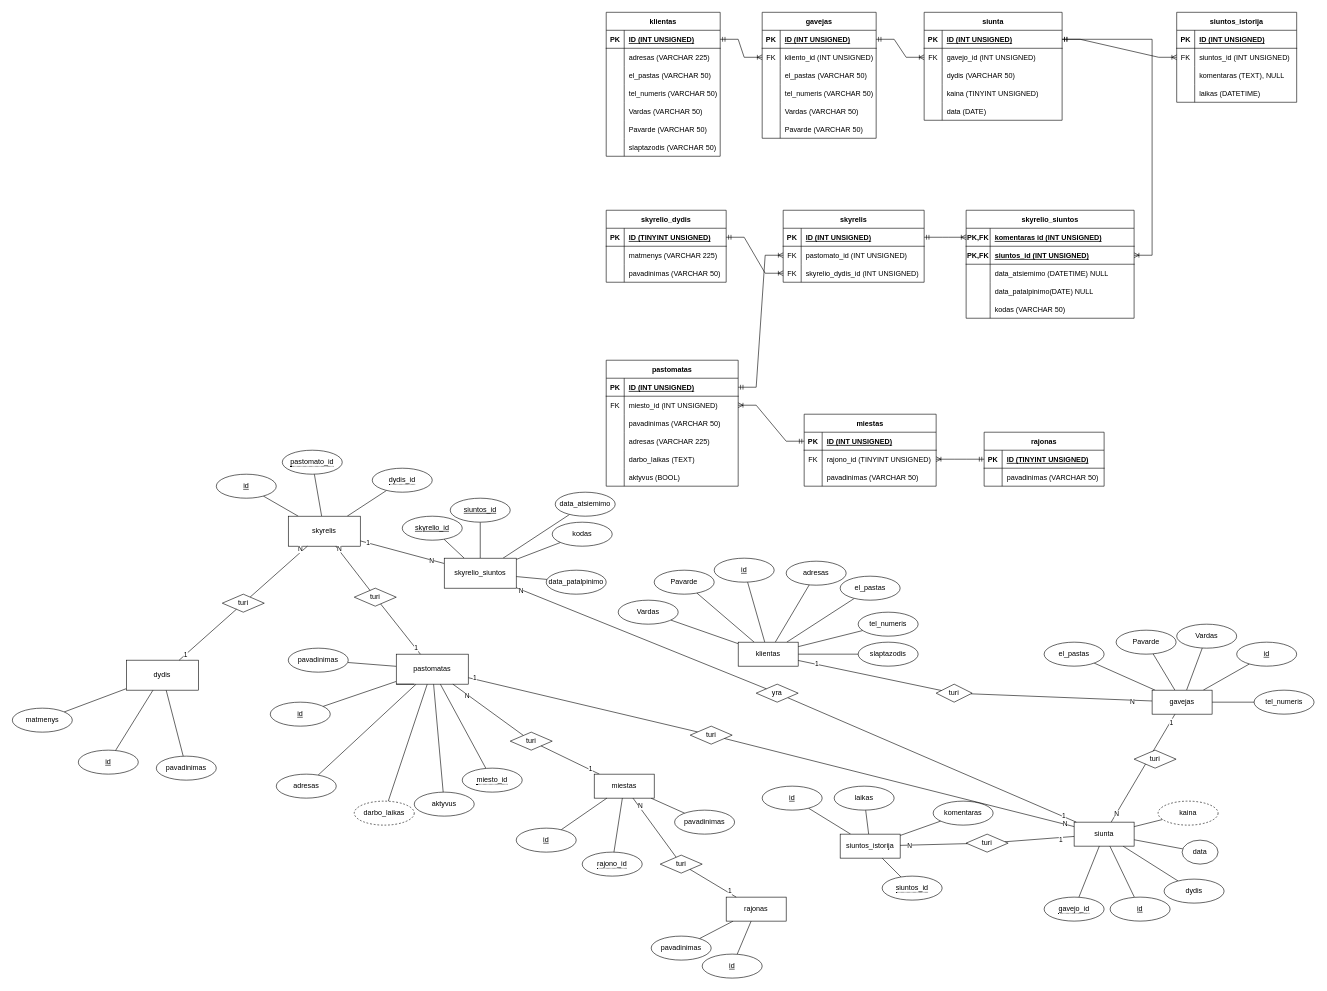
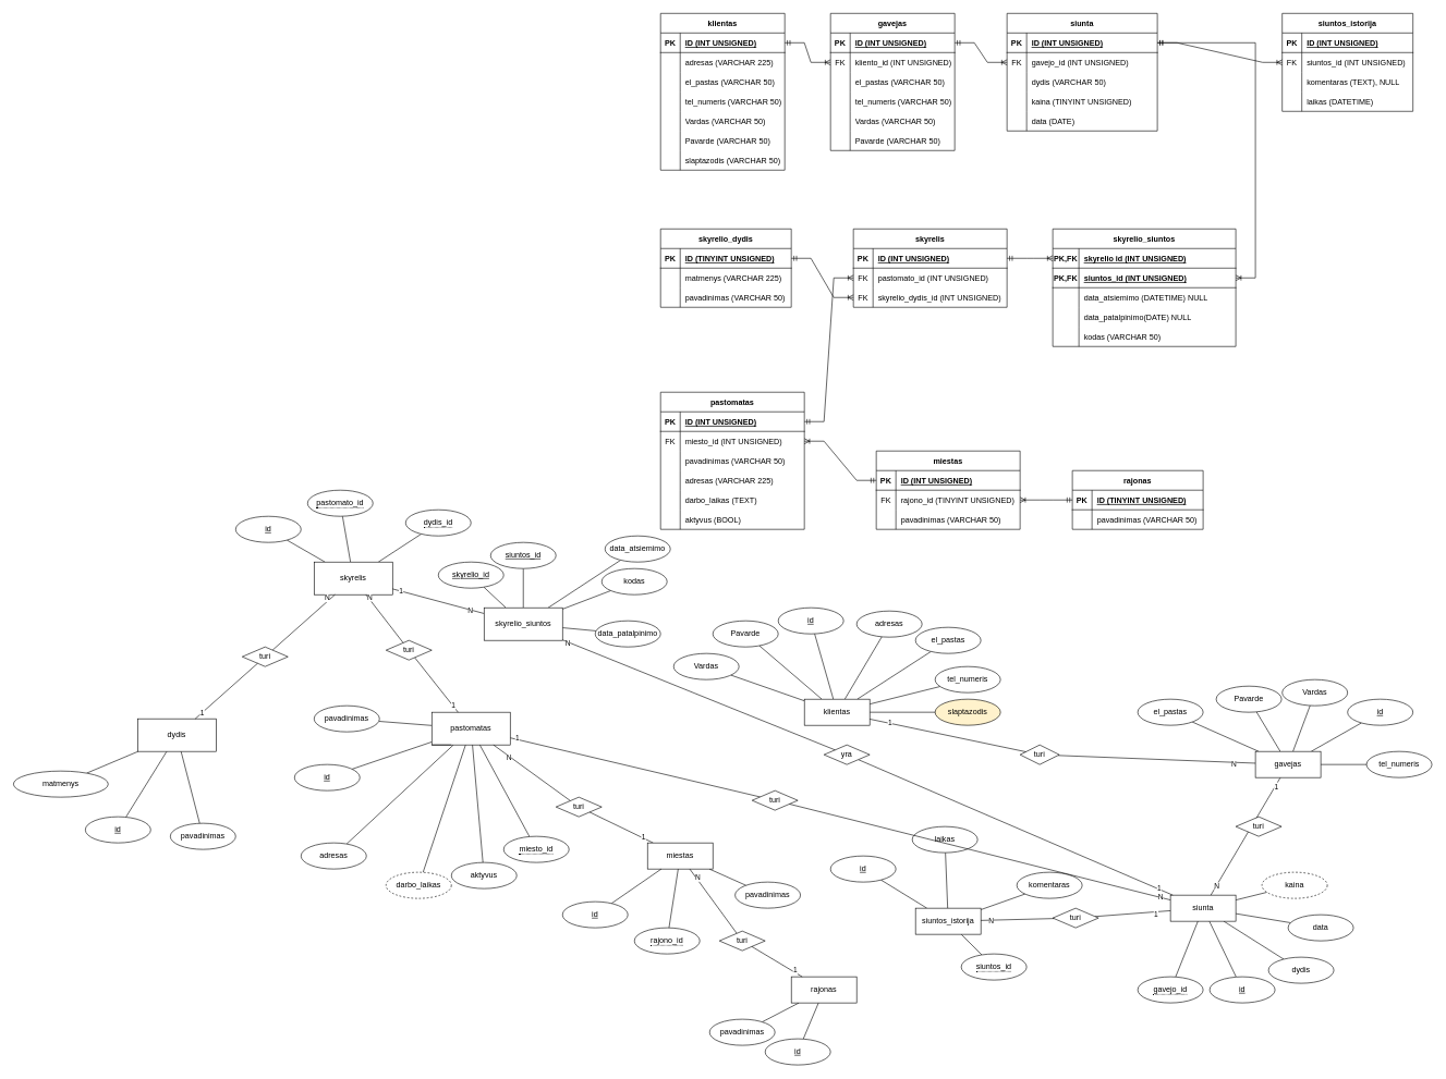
- <mxCell id="242" value="komentaras id (INT UNSIGNED)" style="shape=partialRectangle;connectable=0;fillColor=none;top=0;left=0;bottom=0;right=0;align=left;spacingLeft=6;fontStyle=5;overflow=hidden;" vertex="1" parent="240"><mxGeometry x="40" width="240" height="30" as="geometry"><mxRectangle width="240" height="30" as="alternateBounds" /></mxGeometry></mxCell>
+ <mxCell id="242" value="skyrelio id (INT UNSIGNED)" style="shape=partialRectangle;connectable=0;fillColor=none;top=0;left=0;bottom=0;right=0;align=left;spacingLeft=6;fontStyle=5;overflow=hidden;" vertex="1" parent="240"><mxGeometry x="40" width="240" height="30" as="geometry"><mxRectangle width="240" height="30" as="alternateBounds" /></mxGeometry></mxCell>
- <mxCell id="167" value="slaptazodis" style="ellipse;whiteSpace=wrap;html=1;align=center;" vertex="1" parent="1"><mxGeometry x="1430" y="1070" width="100" height="40" as="geometry" /></mxCell>
+ <mxCell id="167" value="slaptazodis" style="ellipse;whiteSpace=wrap;html=1;align=center;fillColor=#fff2cc;" vertex="1" parent="1"><mxGeometry x="1430" y="1070" width="100" height="40" as="geometry" /></mxCell>
- <mxCell id="195" value="matmenys" style="ellipse;whiteSpace=wrap;html=1;align=center;" vertex="1" parent="1"><mxGeometry x="20" y="1180" width="100" height="40" as="geometry" /></mxCell>
+ <mxCell id="195" value="matmenys" style="ellipse;whiteSpace=wrap;html=1;align=center;" vertex="1" parent="1"><mxGeometry x="20" y="1180" width="145" height="40" as="geometry" /></mxCell>
- <mxCell id="56" value="laikas" style="ellipse;whiteSpace=wrap;html=1;align=center;" vertex="1" parent="1"><mxGeometry x="1390" y="1310" width="100" height="40" as="geometry" /></mxCell>
+ <mxCell id="56" value="laikas" style="ellipse;whiteSpace=wrap;html=1;align=center;" vertex="1" parent="1"><mxGeometry x="1395" y="1265" width="100" height="40" as="geometry" /></mxCell>
- <mxCell id="25" value="data" style="ellipse;whiteSpace=wrap;html=1;align=center;" vertex="1" parent="1"><mxGeometry x="1970" y="1400" width="60" height="40" as="geometry" /></mxCell>
+ <mxCell id="25" value="data" style="ellipse;whiteSpace=wrap;html=1;align=center;" vertex="1" parent="1"><mxGeometry x="1970" y="1400" width="100" height="40" as="geometry" /></mxCell>
